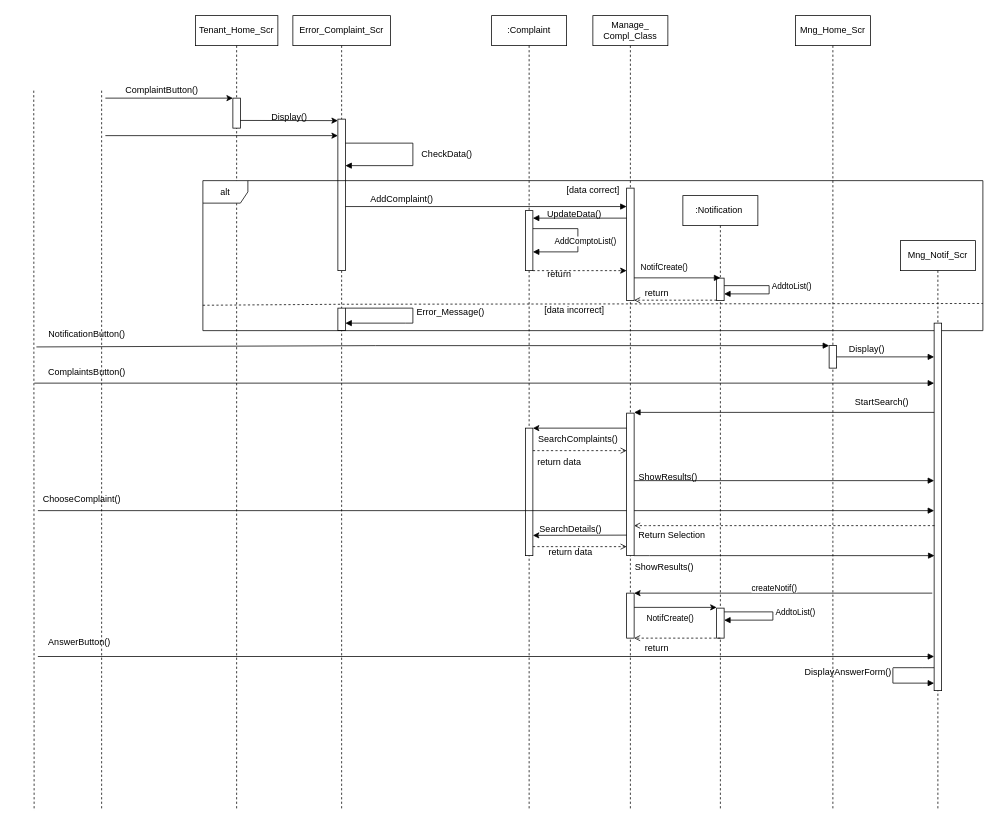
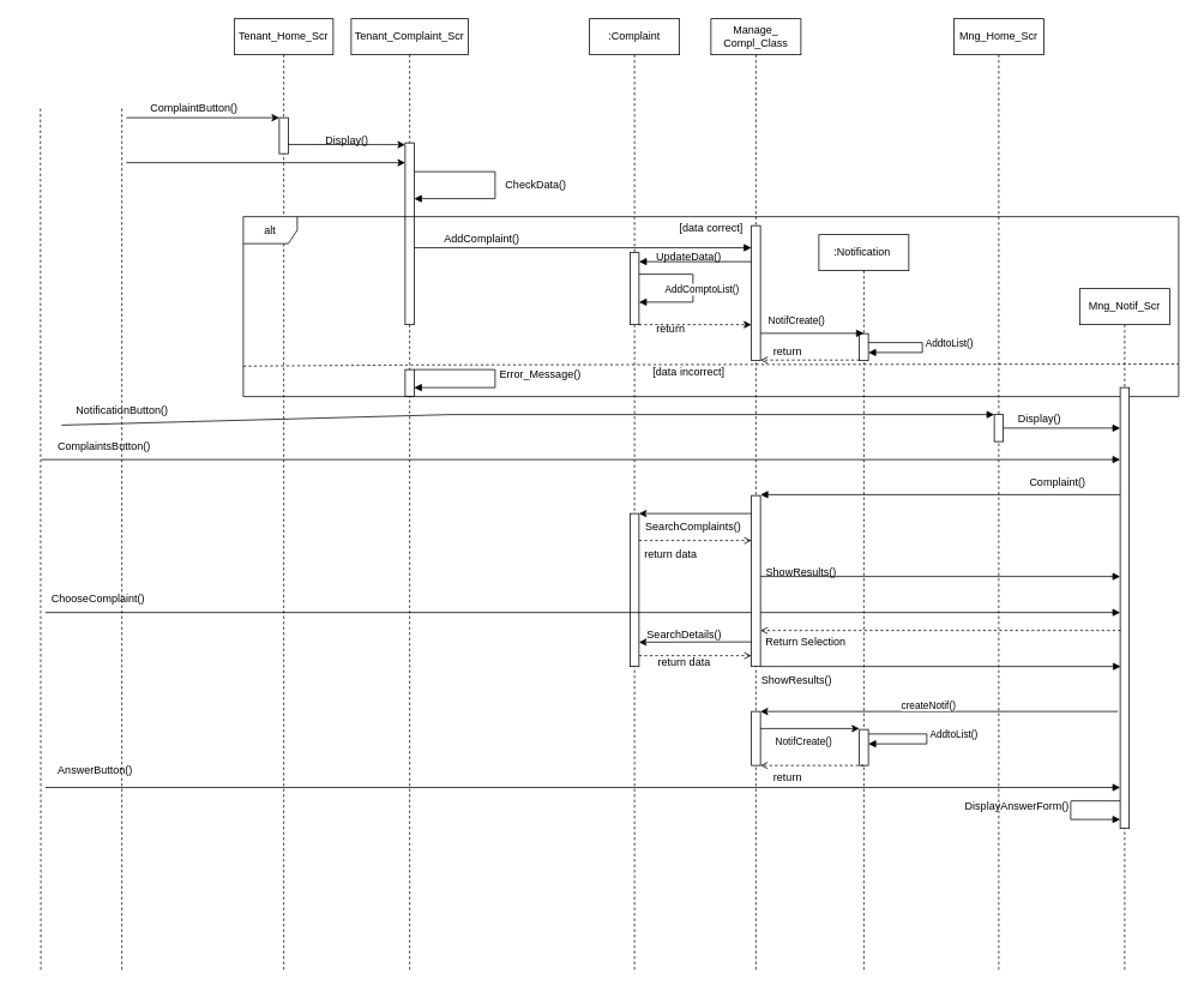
- <mxCell id="4" value="Error_Complaint_Scr" style="shape=umlLifeline;perimeter=lifelinePerimeter;whiteSpace=wrap;html=1;container=1;dropTarget=0;collapsible=0;recursiveResize=0;outlineConnect=0;portConstraint=eastwest;newEdgeStyle={&quot;curved&quot;:0,&quot;rounded&quot;:0};" parent="1" vertex="1"><mxGeometry x="390" y="20" width="130" height="1060" as="geometry" /></mxCell>
+ <mxCell id="4" value="Tenant_Complaint_Scr" style="shape=umlLifeline;perimeter=lifelinePerimeter;whiteSpace=wrap;html=1;container=1;dropTarget=0;collapsible=0;recursiveResize=0;outlineConnect=0;portConstraint=eastwest;newEdgeStyle={&quot;curved&quot;:0,&quot;rounded&quot;:0};" parent="1" vertex="1"><mxGeometry x="390" y="20" width="130" height="1060" as="geometry" /></mxCell>
- <mxCell id="29" value="NotificationButton()" style="text;html=1;align=center;verticalAlign=middle;resizable=0;points=[];autosize=1;strokeColor=none;fillColor=none;" parent="1" vertex="1"><mxGeometry x="50" y="430" width="130" height="30" as="geometry" /></mxCell>
+ <mxCell id="29" value="NotificationButton()" style="text;html=1;align=center;verticalAlign=middle;resizable=0;points=[];autosize=1;strokeColor=none;fillColor=none;" parent="1" vertex="1"><mxGeometry x="70" y="440" width="130" height="30" as="geometry" /></mxCell>
- <mxCell id="33" value="StartSearch()" style="text;html=1;align=center;verticalAlign=middle;resizable=0;points=[];autosize=1;strokeColor=none;fillColor=none;" parent="1" vertex="1"><mxGeometry x="1130" y="520" width="90" height="30" as="geometry" /></mxCell>
+ <mxCell id="33" value="Complaint()" style="text;html=1;align=center;verticalAlign=middle;resizable=0;points=[];autosize=1;strokeColor=none;fillColor=none;" parent="1" vertex="1"><mxGeometry x="1130" y="520" width="90" height="30" as="geometry" /></mxCell>
